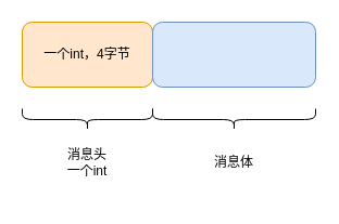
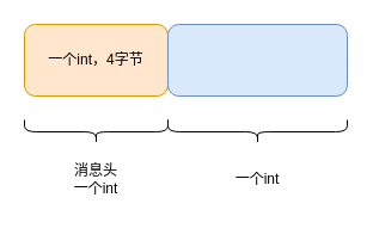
- <mxCell id="7" value="消息体" style="text;html=1;strokeColor=none;fillColor=none;align=center;verticalAlign=middle;whiteSpace=wrap;rounded=0;" vertex="1" parent="1"><mxGeometry x="155" y="140" width="120" height="20" as="geometry" /></mxCell>
+ <mxCell id="7" value="一个int" style="text;html=1;strokeColor=none;fillColor=none;align=center;verticalAlign=middle;whiteSpace=wrap;rounded=0;" vertex="1" parent="1"><mxGeometry x="155" y="140" width="120" height="20" as="geometry" /></mxCell>
